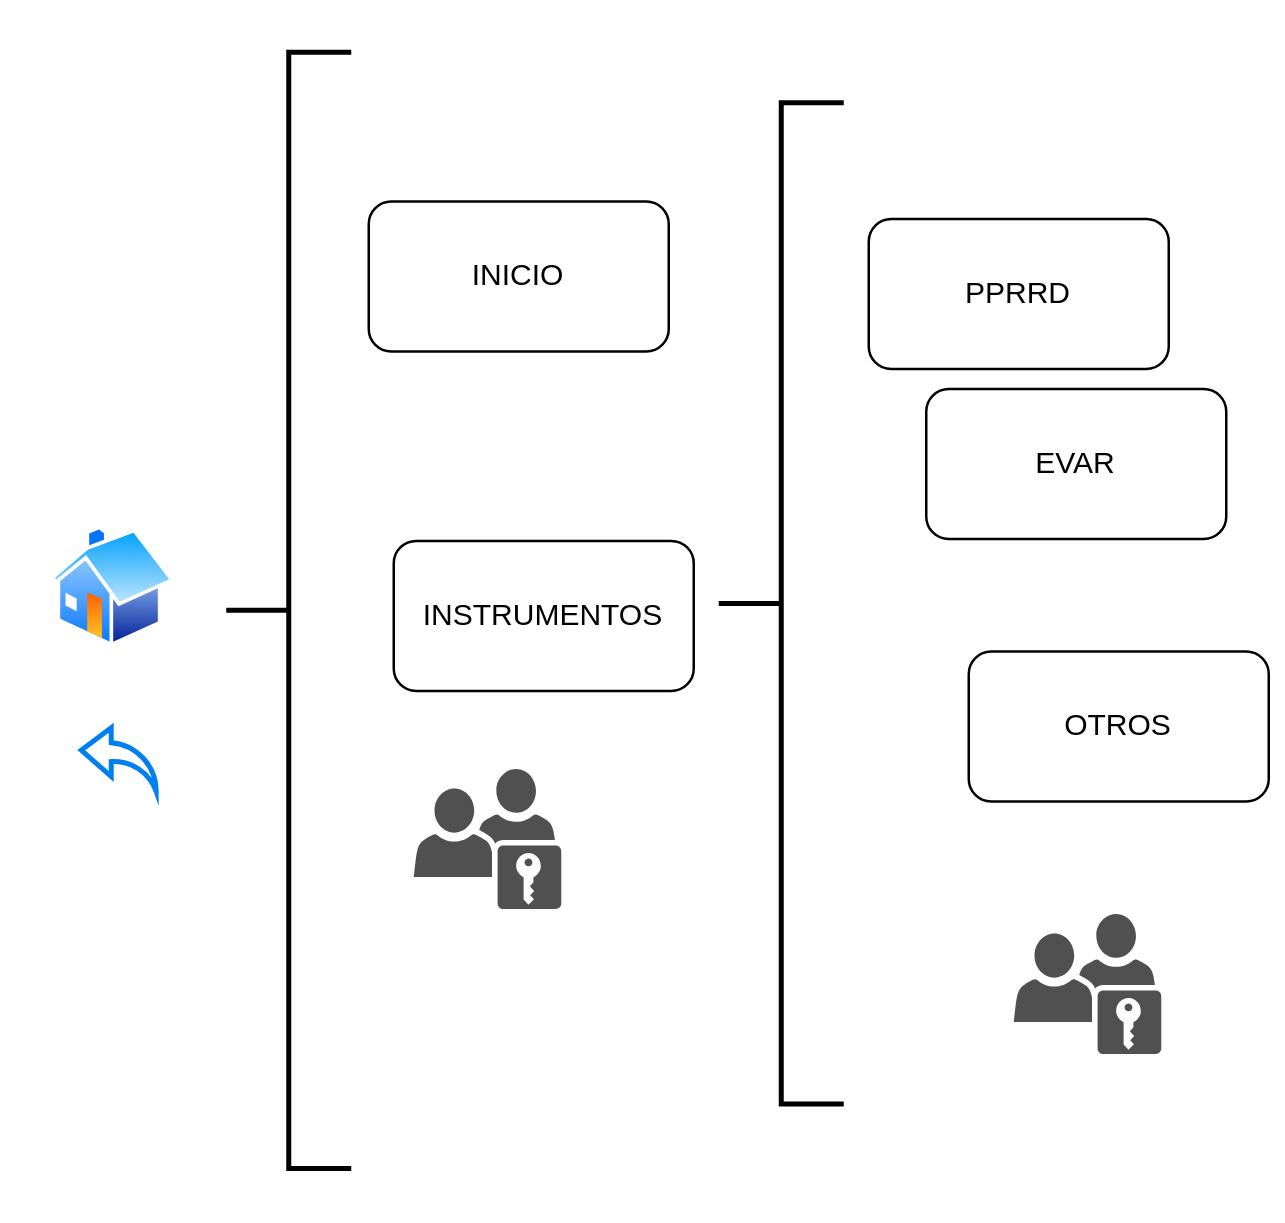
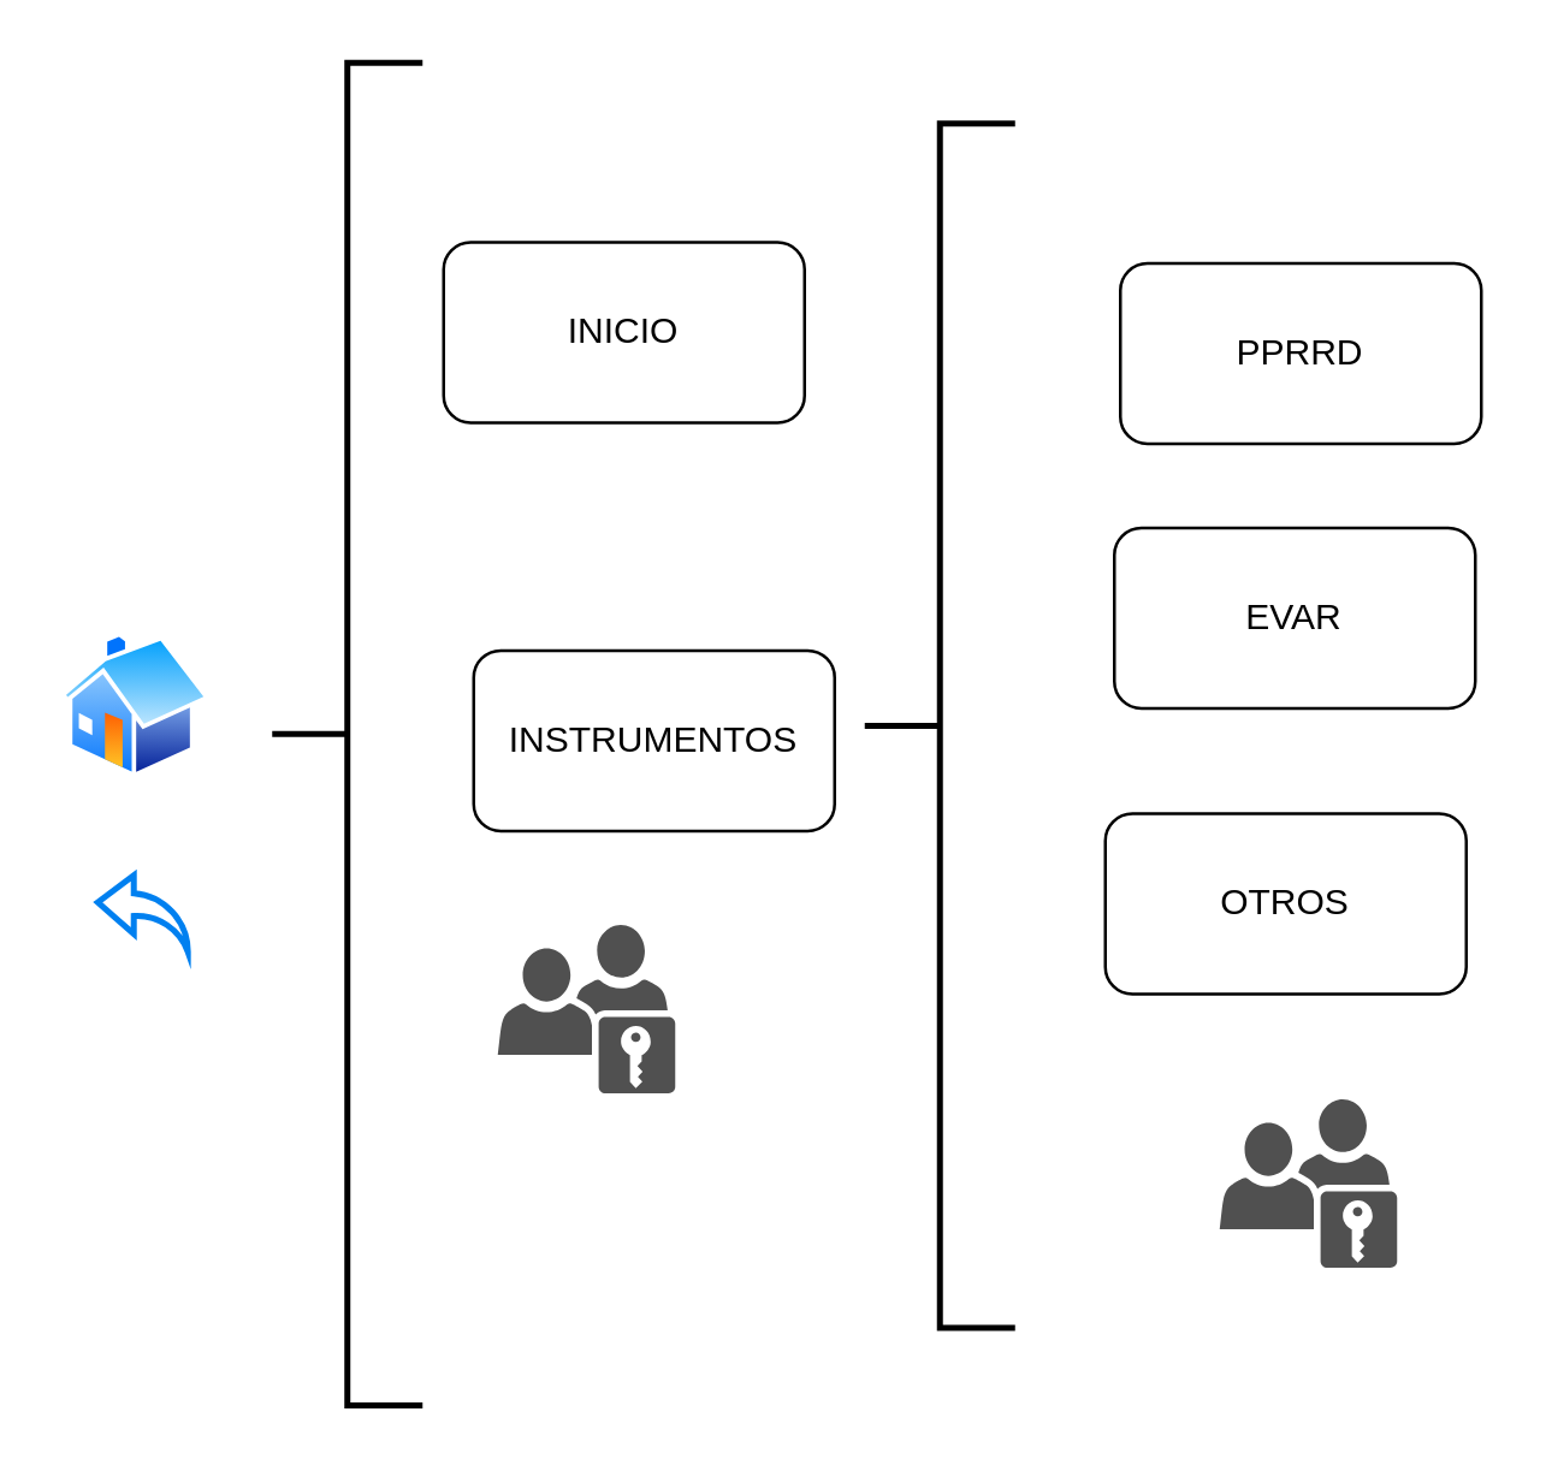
- <mxCell id="7" value="PPRRD" style="rounded=1;whiteSpace=wrap;html=1;" parent="1" vertex="1"><mxGeometry x="347" y="87" width="120" height="60" as="geometry" /></mxCell>
+ <mxCell id="7" value="PPRRD" style="rounded=1;whiteSpace=wrap;html=1;" parent="1" vertex="1"><mxGeometry x="372" y="87" width="120" height="60" as="geometry" /></mxCell>
- <mxCell id="8" value="EVAR" style="rounded=1;whiteSpace=wrap;html=1;" parent="1" vertex="1"><mxGeometry x="370" y="155" width="120" height="60" as="geometry" /></mxCell>
+ <mxCell id="8" value="EVAR" style="rounded=1;whiteSpace=wrap;html=1;" parent="1" vertex="1"><mxGeometry x="370" y="175" width="120" height="60" as="geometry" /></mxCell>
- <mxCell id="9" value="OTROS" style="rounded=1;whiteSpace=wrap;html=1;" parent="1" vertex="1"><mxGeometry x="387" y="260" width="120" height="60" as="geometry" /></mxCell>
+ <mxCell id="9" value="OTROS" style="rounded=1;whiteSpace=wrap;html=1;" parent="1" vertex="1"><mxGeometry x="367" y="270" width="120" height="60" as="geometry" /></mxCell>
